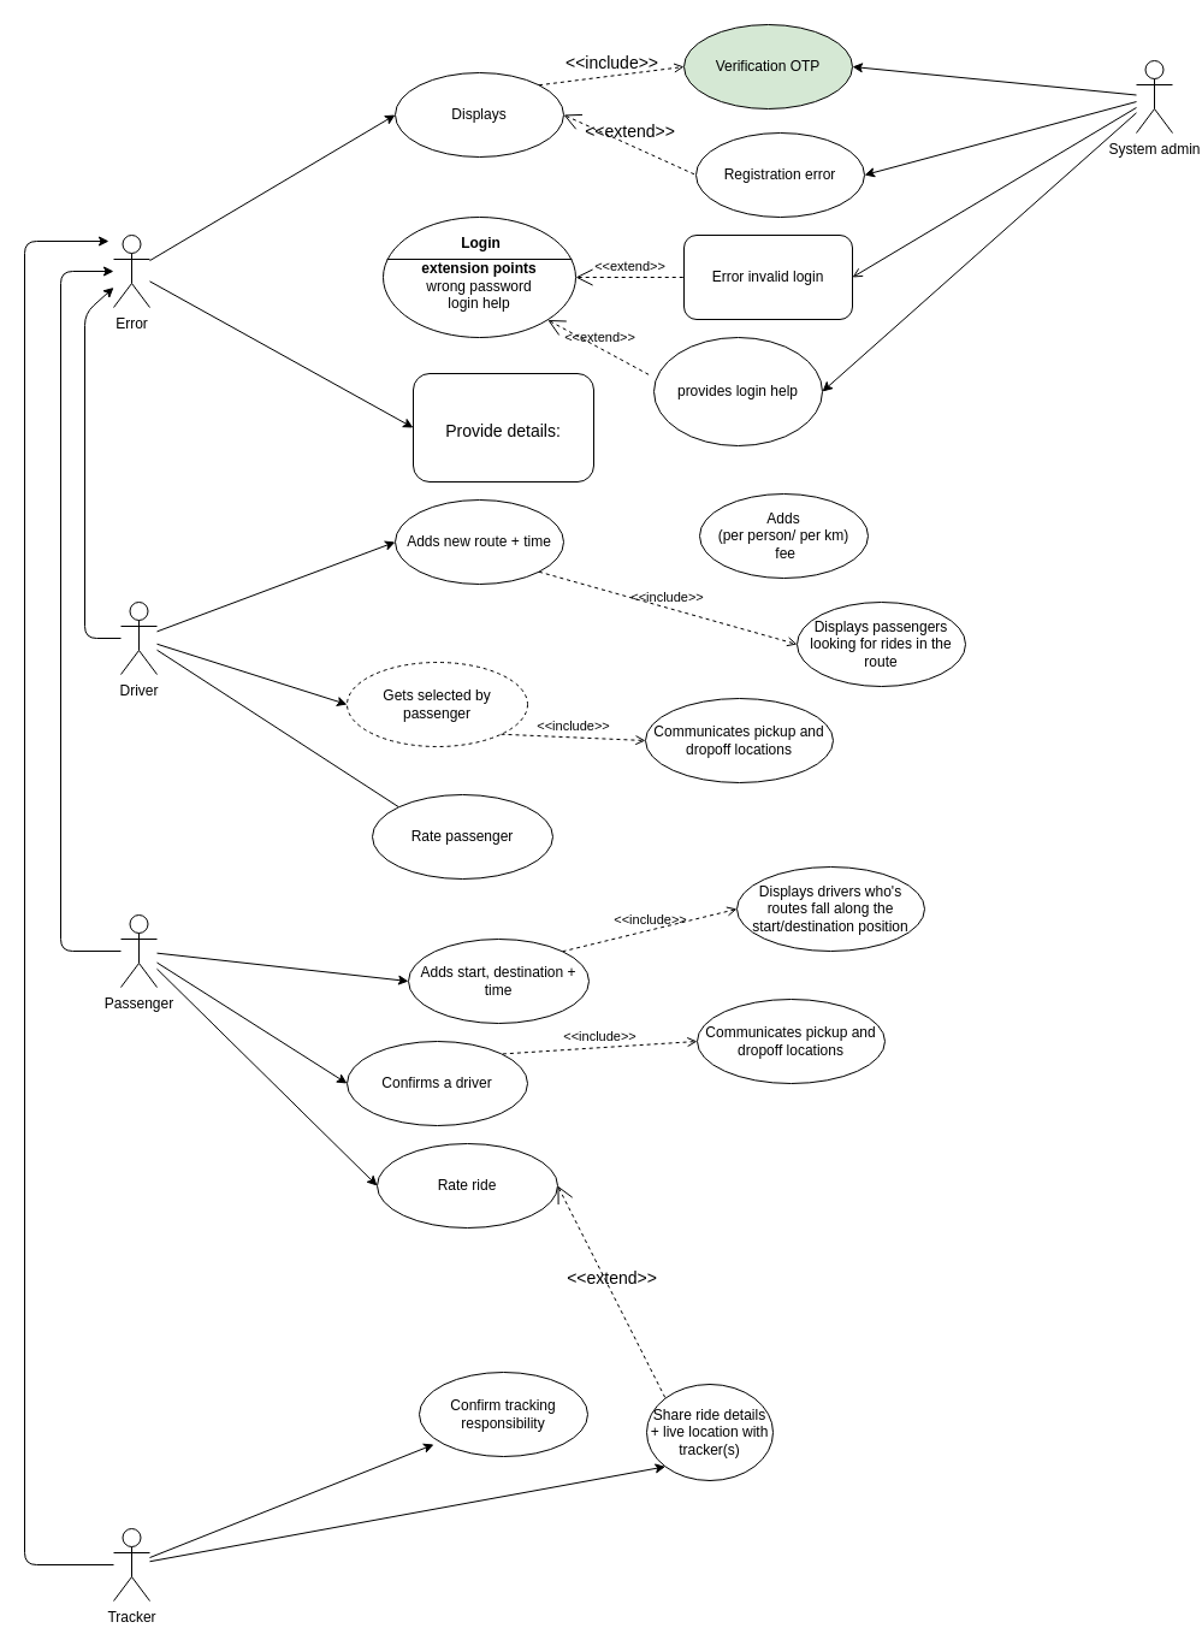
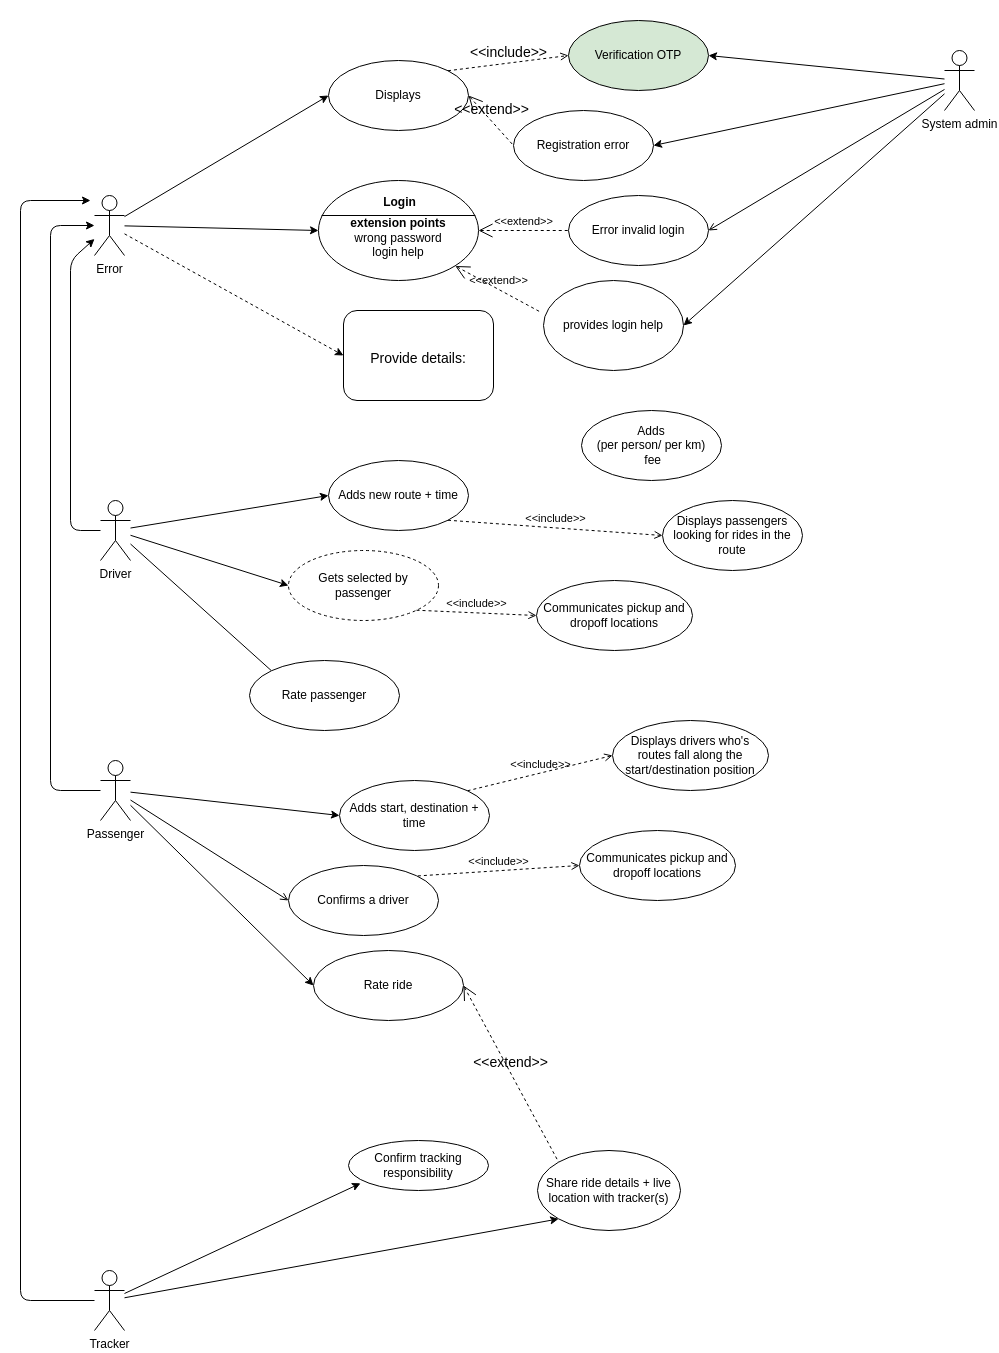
- <mxCell id="8" value="Registration error" style="ellipse;whiteSpace=wrap;html=1;" vertex="1" parent="1"><mxGeometry x="578" y="110" width="140" height="70" as="geometry" /></mxCell>
+ <mxCell id="8" value="Registration error" style="ellipse;whiteSpace=wrap;html=1;" vertex="1" parent="1"><mxGeometry x="513" y="110" width="140" height="70" as="geometry" /></mxCell>
+ <mxCell id="4" style="edgeStyle=none;html=1;entryX=0;entryY=0.5;entryDx=0;entryDy=0;entryPerimeter=0;" edge="1" parent="1" source="5" target="17"><mxGeometry relative="1" as="geometry" /></mxCell>
- <mxCell id="19" value="Error invalid login" style="whiteSpace=wrap;html=1;rounded=1;" vertex="1" parent="1"><mxGeometry x="568" y="195" width="140" height="70" as="geometry" /></mxCell>
+ <mxCell id="19" value="Error invalid login" style="ellipse;whiteSpace=wrap;html=1;" vertex="1" parent="1"><mxGeometry x="568" y="195" width="140" height="70" as="geometry" /></mxCell>
- <mxCell id="3" style="edgeStyle=none;rounded=0;html=1;entryX=0;entryY=0.5;entryDx=0;entryDy=0;fontSize=14;" edge="1" parent="1" source="5" target="9"><mxGeometry relative="1" as="geometry" /></mxCell>
+ <mxCell id="3" style="edgeStyle=none;rounded=0;html=1;entryX=0;entryY=0.5;entryDx=0;entryDy=0;fontSize=14;dashed=1;" edge="1" parent="1" source="5" target="9"><mxGeometry relative="1" as="geometry" /></mxCell>
- <mxCell id="28" value="Adds new route + time" style="ellipse;whiteSpace=wrap;html=1;" vertex="1" parent="1"><mxGeometry x="328" y="415" width="140" height="70" as="geometry" /></mxCell>
+ <mxCell id="28" value="Adds new route + time" style="ellipse;whiteSpace=wrap;html=1;" vertex="1" parent="1"><mxGeometry x="328" y="460" width="140" height="70" as="geometry" /></mxCell>
- <mxCell id="54" value="Rate passenger" style="ellipse;whiteSpace=wrap;html=1;" vertex="1" parent="1"><mxGeometry x="309" y="660" width="150" height="70" as="geometry" /></mxCell>
+ <mxCell id="54" value="Rate passenger" style="ellipse;whiteSpace=wrap;html=1;" vertex="1" parent="1"><mxGeometry x="249" y="660" width="150" height="70" as="geometry" /></mxCell>
- <mxCell id="34" style="edgeStyle=none;html=1;entryX=0;entryY=0.5;entryDx=0;entryDy=0;" edge="1" parent="1" source="36" target="44"><mxGeometry relative="1" as="geometry" /></mxCell>
+ <mxCell id="34" style="edgeStyle=none;html=1;entryX=0;entryY=0.5;entryDx=0;entryDy=0;endArrow=open;" edge="1" parent="1" source="36" target="44"><mxGeometry relative="1" as="geometry" /></mxCell>
- <mxCell id="53" value="Confirm tracking responsibility" style="ellipse;whiteSpace=wrap;html=1;" vertex="1" parent="1"><mxGeometry x="348" y="1140" width="140" height="70" as="geometry" /></mxCell>
+ <mxCell id="53" value="Confirm tracking responsibility" style="ellipse;whiteSpace=wrap;html=1;" vertex="1" parent="1"><mxGeometry x="348" y="1140" width="140" height="50" as="geometry" /></mxCell>
- <mxCell id="51" value="Share ride details + live location with tracker(s)" style="ellipse;whiteSpace=wrap;html=1;" vertex="1" parent="1"><mxGeometry x="537" y="1150" width="105" height="80" as="geometry" /></mxCell>
+ <mxCell id="51" value="Share ride details + live location with tracker(s)" style="ellipse;whiteSpace=wrap;html=1;" vertex="1" parent="1"><mxGeometry x="537" y="1150" width="143" height="80" as="geometry" /></mxCell>
